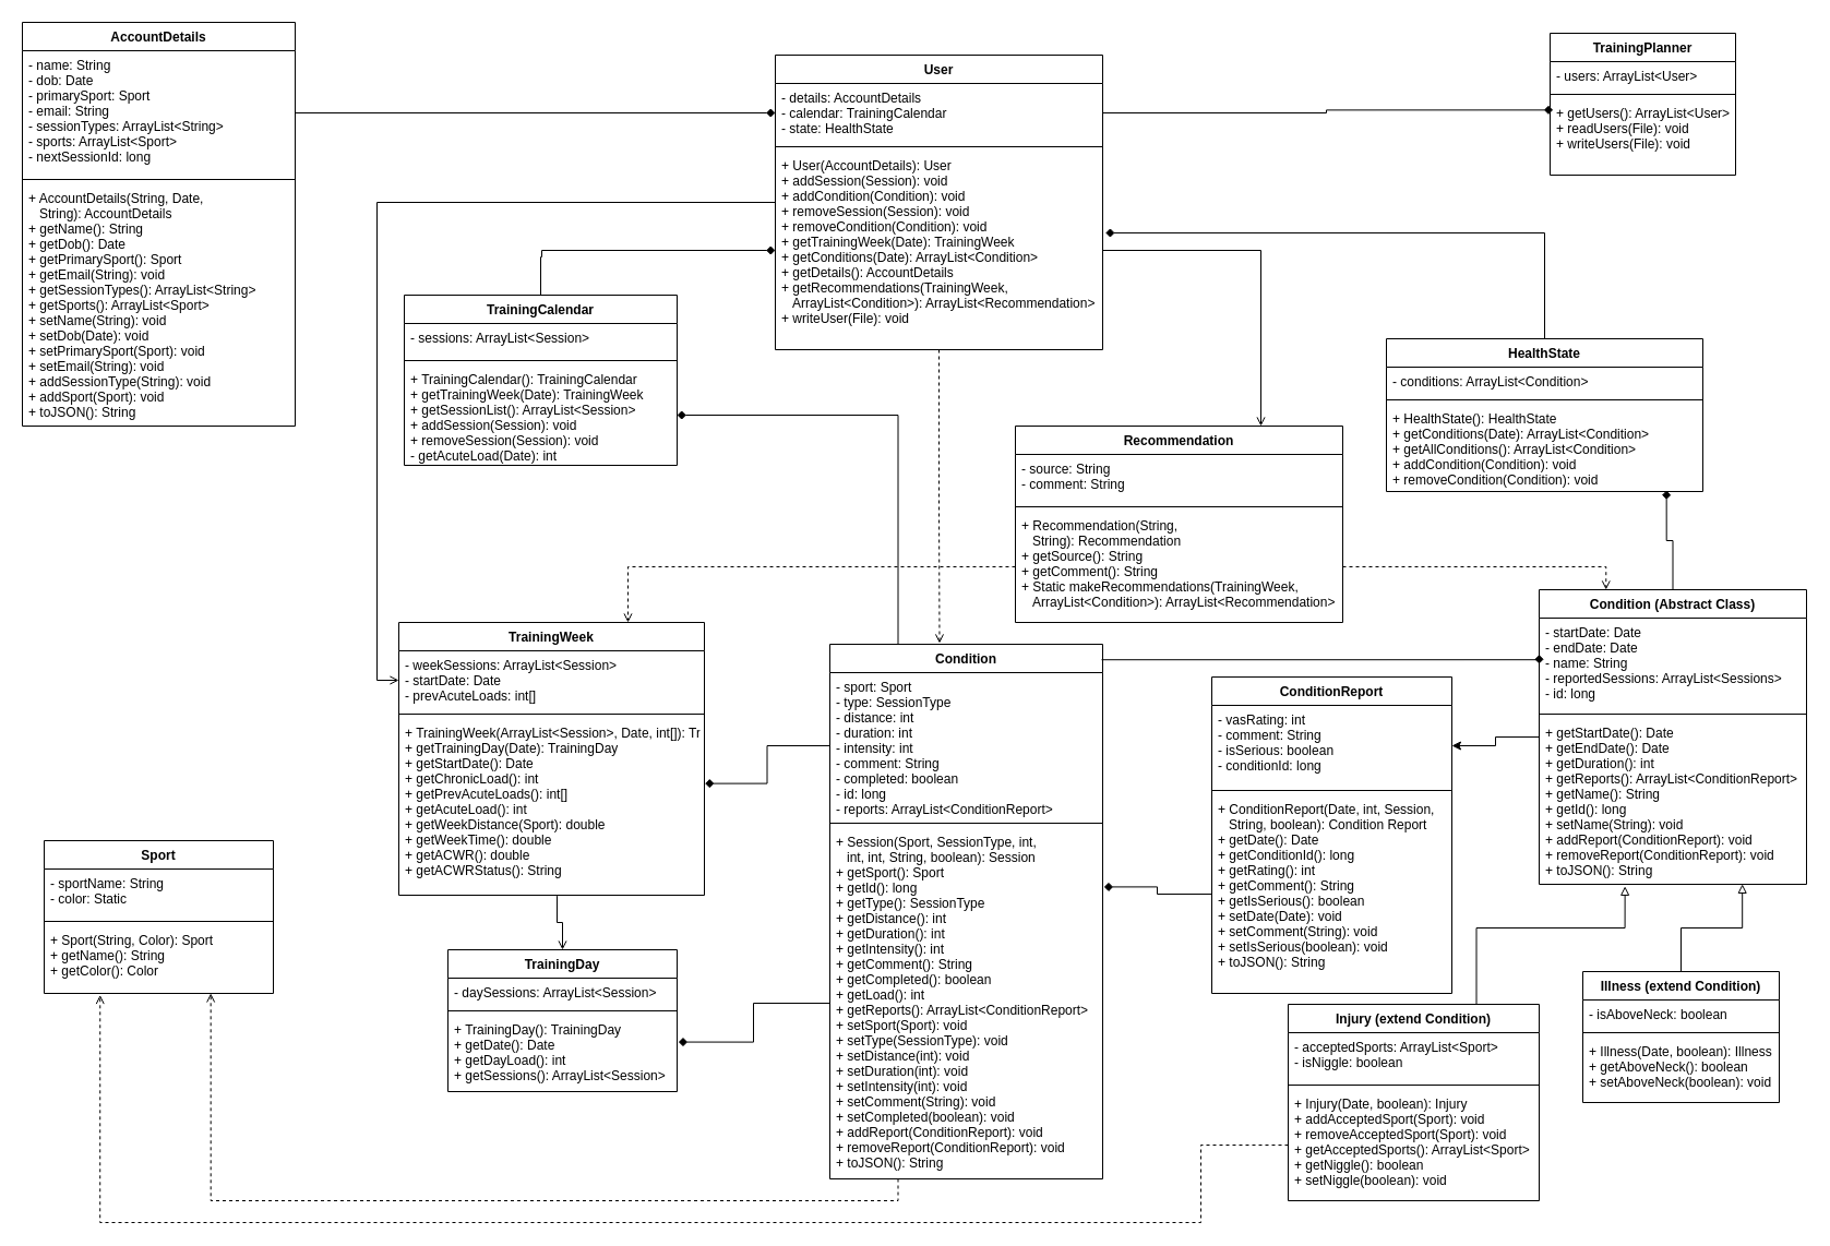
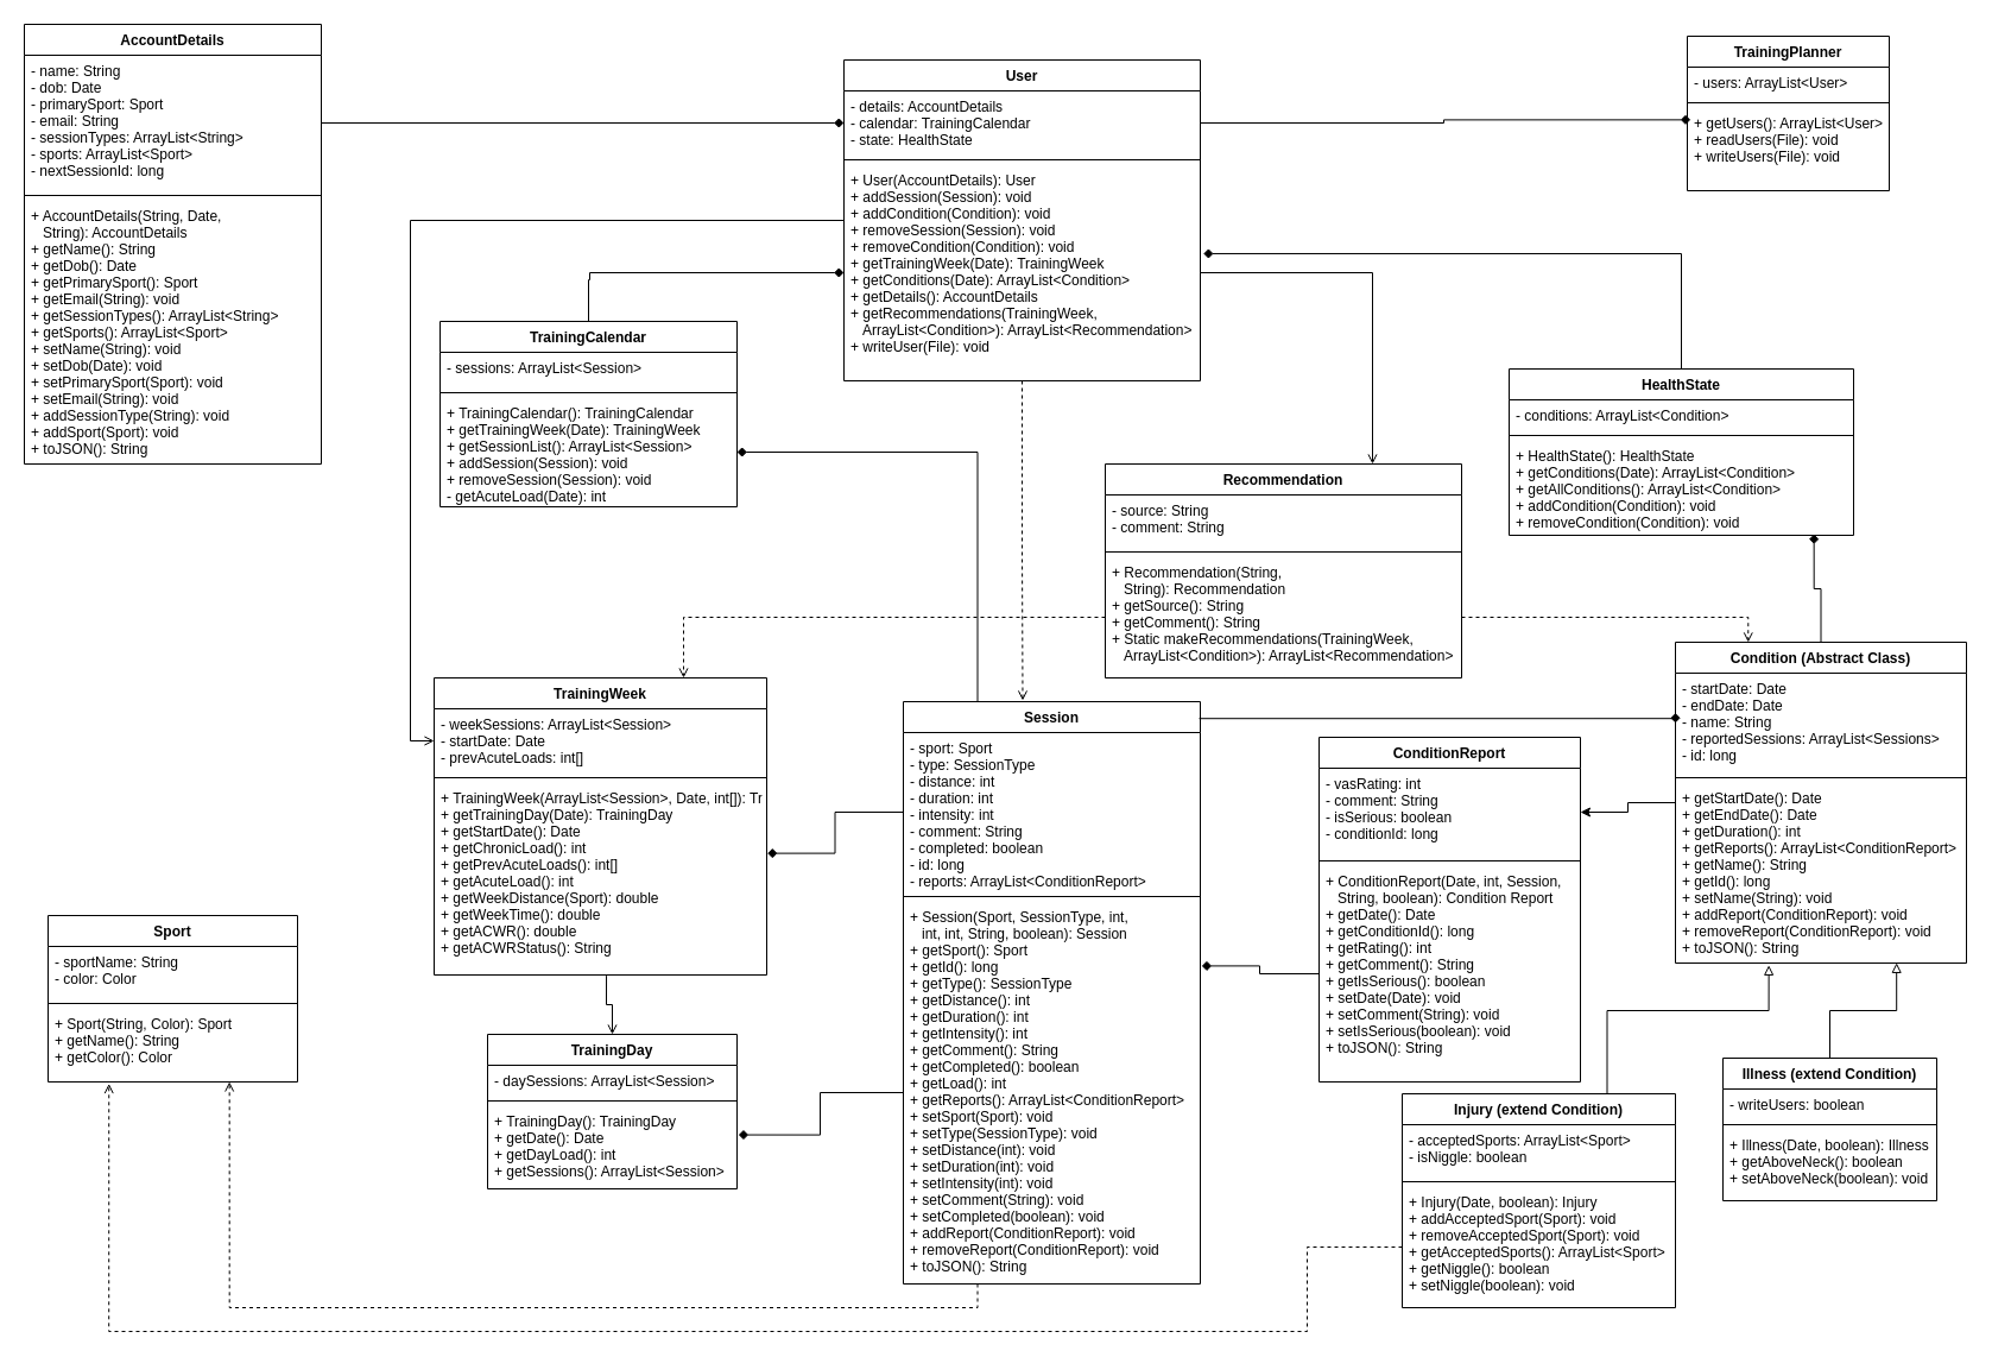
- <mxCell id="25" value="Condition" style="swimlane;fontStyle=1;align=center;verticalAlign=top;childLayout=stackLayout;horizontal=1;startSize=26;horizontalStack=0;resizeParent=1;resizeParentMax=0;resizeLast=0;collapsible=1;marginBottom=0;" parent="1" vertex="1"><mxGeometry x="760" y="590" width="250" height="490" as="geometry" /></mxCell>
+ <mxCell id="25" value="Session" style="swimlane;fontStyle=1;align=center;verticalAlign=top;childLayout=stackLayout;horizontal=1;startSize=26;horizontalStack=0;resizeParent=1;resizeParentMax=0;resizeLast=0;collapsible=1;marginBottom=0;" parent="1" vertex="1"><mxGeometry x="760" y="590" width="250" height="490" as="geometry" /></mxCell>
- <mxCell id="30" value="- sportName: String&#10;- color: Static" style="text;strokeColor=none;fillColor=none;align=left;verticalAlign=top;spacingLeft=4;spacingRight=4;overflow=hidden;rotatable=0;points=[[0,0.5],[1,0.5]];portConstraint=eastwest;" parent="29" vertex="1"><mxGeometry y="26" width="210" height="44" as="geometry" /></mxCell>
+ <mxCell id="30" value="- sportName: String&#10;- color: Color" style="text;strokeColor=none;fillColor=none;align=left;verticalAlign=top;spacingLeft=4;spacingRight=4;overflow=hidden;rotatable=0;points=[[0,0.5],[1,0.5]];portConstraint=eastwest;" parent="29" vertex="1"><mxGeometry y="26" width="210" height="44" as="geometry" /></mxCell>
- <mxCell id="52" value="- isAboveNeck: boolean" style="text;strokeColor=none;fillColor=none;align=left;verticalAlign=top;spacingLeft=4;spacingRight=4;overflow=hidden;rotatable=0;points=[[0,0.5],[1,0.5]];portConstraint=eastwest;" parent="51" vertex="1"><mxGeometry y="26" width="180" height="26" as="geometry" /></mxCell>
+ <mxCell id="52" value="- writeUsers: boolean" style="text;strokeColor=none;fillColor=none;align=left;verticalAlign=top;spacingLeft=4;spacingRight=4;overflow=hidden;rotatable=0;points=[[0,0.5],[1,0.5]];portConstraint=eastwest;" parent="51" vertex="1"><mxGeometry y="26" width="180" height="26" as="geometry" /></mxCell>
